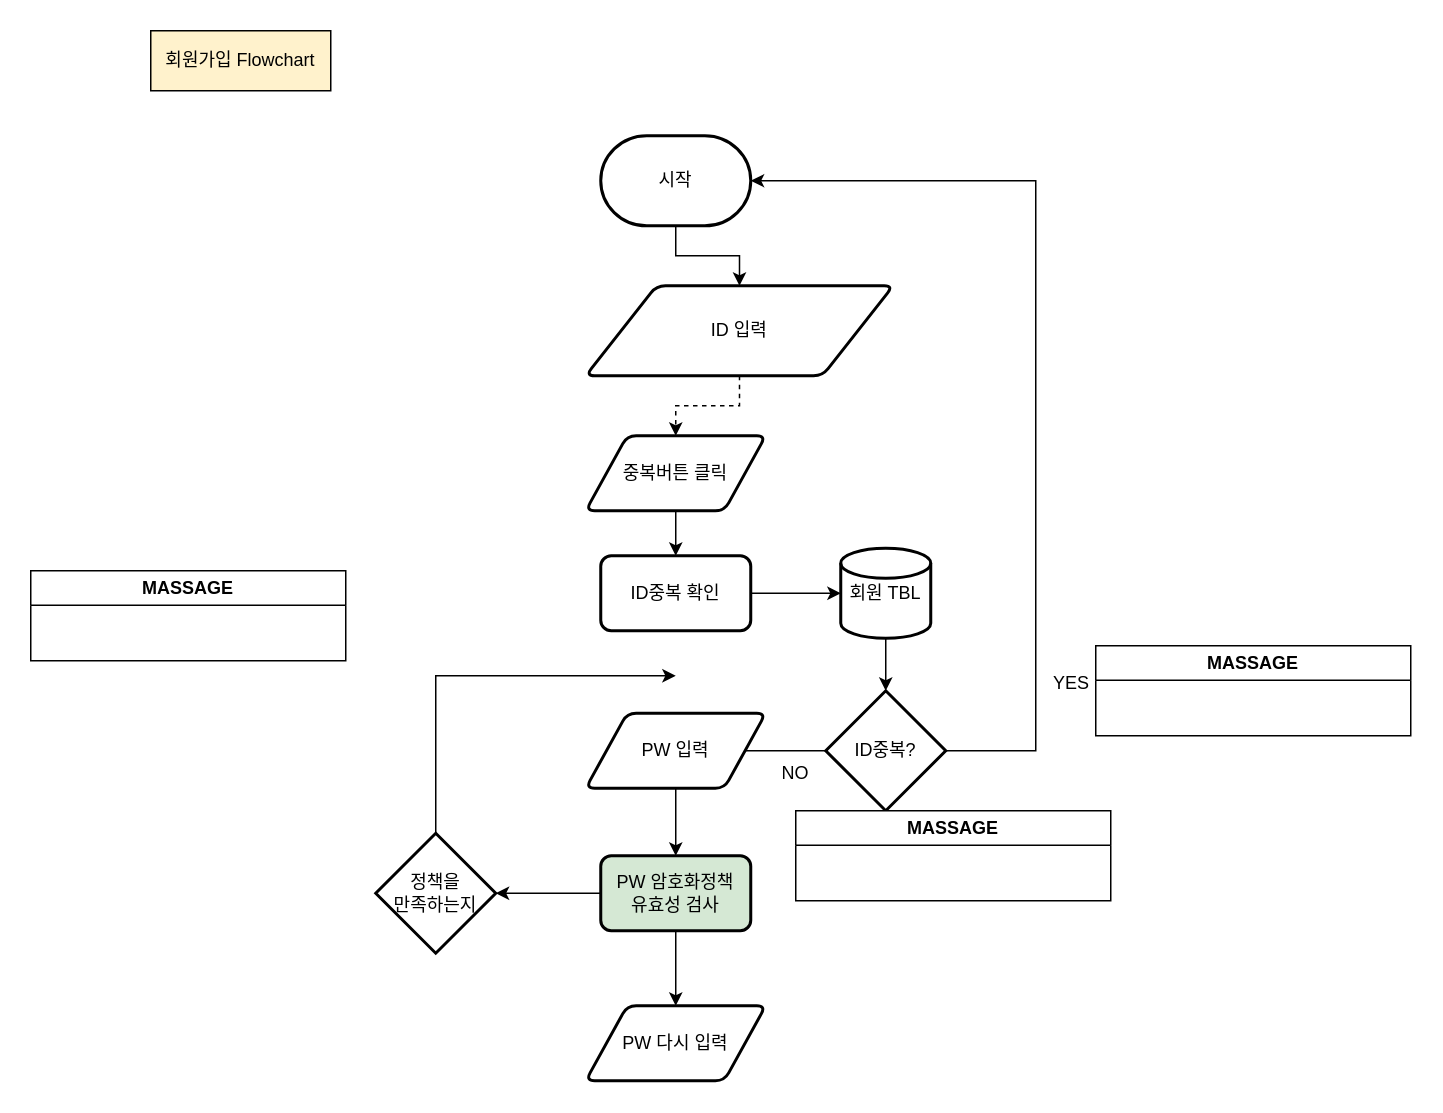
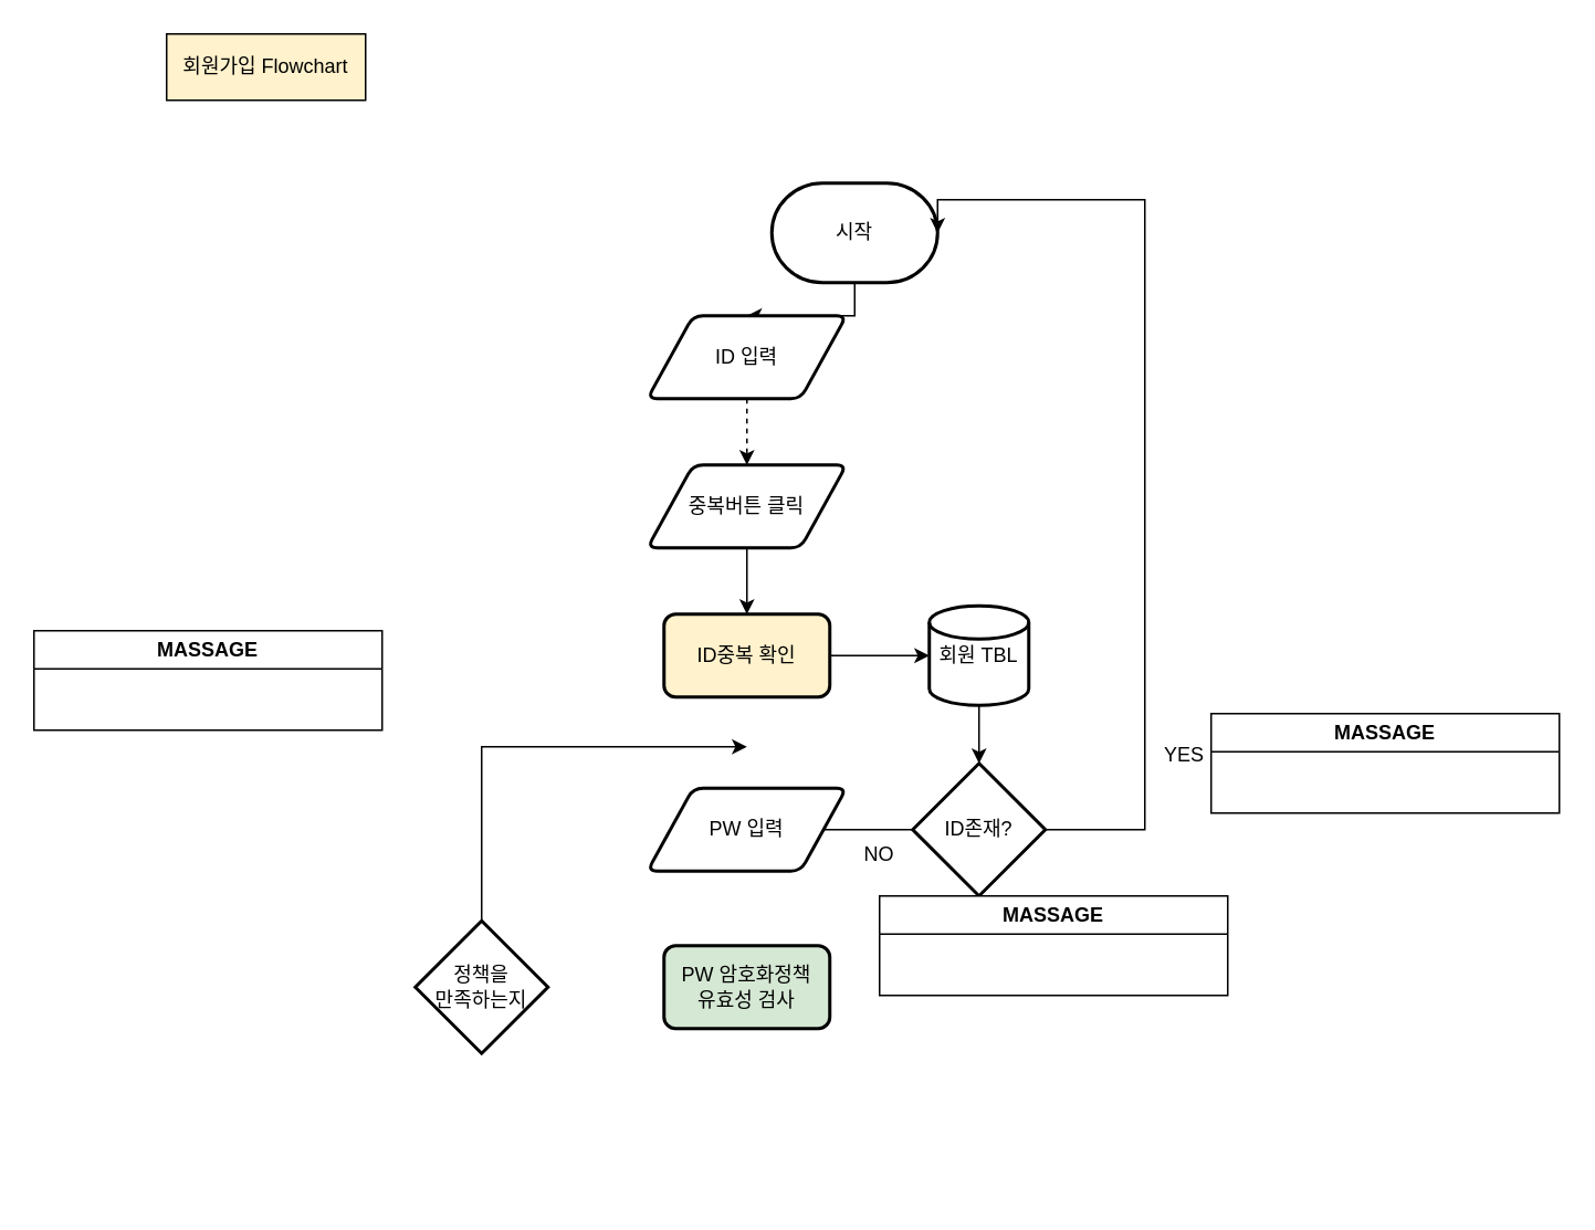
- <mxCell id="4" value="시작" style="strokeWidth=2;html=1;shape=mxgraph.flowchart.terminator;whiteSpace=wrap;" vertex="1" parent="1"><mxGeometry x="400" y="90" width="100" height="60" as="geometry" /></mxCell>
+ <mxCell id="4" value="시작" style="strokeWidth=2;html=1;shape=mxgraph.flowchart.terminator;whiteSpace=wrap;" vertex="1" parent="1"><mxGeometry x="465" y="110" width="100" height="60" as="geometry" /></mxCell>
- <mxCell id="6" value="ID 입력" style="shape=parallelogram;html=1;strokeWidth=2;perimeter=parallelogramPerimeter;whiteSpace=wrap;rounded=1;arcSize=12;size=0.23;" vertex="1" parent="1"><mxGeometry x="390" y="190" width="205" height="60" as="geometry" /></mxCell>
+ <mxCell id="6" value="ID 입력" style="shape=parallelogram;html=1;strokeWidth=2;perimeter=parallelogramPerimeter;whiteSpace=wrap;rounded=1;arcSize=12;size=0.23;" vertex="1" parent="1"><mxGeometry x="390" y="190" width="120" height="50" as="geometry" /></mxCell>
- <mxCell id="8" value="중복버튼 클릭" style="shape=parallelogram;html=1;strokeWidth=2;perimeter=parallelogramPerimeter;whiteSpace=wrap;rounded=1;arcSize=12;size=0.23;" vertex="1" parent="1"><mxGeometry x="390" y="290" width="120" height="50" as="geometry" /></mxCell>
+ <mxCell id="8" value="중복버튼 클릭" style="shape=parallelogram;html=1;strokeWidth=2;perimeter=parallelogramPerimeter;whiteSpace=wrap;rounded=1;arcSize=12;size=0.23;" vertex="1" parent="1"><mxGeometry x="390" y="280" width="120" height="50" as="geometry" /></mxCell>
- <mxCell id="10" value="ID중복 확인" style="rounded=1;whiteSpace=wrap;html=1;absoluteArcSize=1;arcSize=14;strokeWidth=2;" vertex="1" parent="1"><mxGeometry x="400" y="370" width="100" height="50" as="geometry" /></mxCell>
+ <mxCell id="10" value="ID중복 확인" style="rounded=1;whiteSpace=wrap;html=1;absoluteArcSize=1;arcSize=14;strokeWidth=2;fillColor=#fff2cc;" vertex="1" parent="1"><mxGeometry x="400" y="370" width="100" height="50" as="geometry" /></mxCell>
- <mxCell id="14" value="ID중복?" style="strokeWidth=2;html=1;shape=mxgraph.flowchart.decision;whiteSpace=wrap;" vertex="1" parent="1"><mxGeometry x="550" y="460" width="80" height="80" as="geometry" /></mxCell>
+ <mxCell id="14" value="ID존재?" style="strokeWidth=2;html=1;shape=mxgraph.flowchart.decision;whiteSpace=wrap;" vertex="1" parent="1"><mxGeometry x="550" y="460" width="80" height="80" as="geometry" /></mxCell>
- <mxCell id="16" value="" style="edgeStyle=orthogonalEdgeStyle;rounded=0;orthogonalLoop=1;jettySize=auto;html=1;" edge="1" parent="1" source="17" target="20"><mxGeometry relative="1" as="geometry" /></mxCell>
- <mxCell id="19" value="" style="edgeStyle=orthogonalEdgeStyle;rounded=0;orthogonalLoop=1;jettySize=auto;html=1;" edge="1" parent="1" source="20" target="22"><mxGeometry relative="1" as="geometry" /></mxCell>
- <mxCell id="18" value="" style="edgeStyle=orthogonalEdgeStyle;rounded=0;orthogonalLoop=1;jettySize=auto;html=1;" edge="1" parent="1" source="20" target="23"><mxGeometry relative="1" as="geometry" /></mxCell>
- <mxCell id="23" value="PW 다시 입력" style="shape=parallelogram;html=1;strokeWidth=2;perimeter=parallelogramPerimeter;whiteSpace=wrap;rounded=1;arcSize=12;size=0.23;" vertex="1" parent="1"><mxGeometry x="390" y="670" width="120" height="50" as="geometry" /></mxCell>
